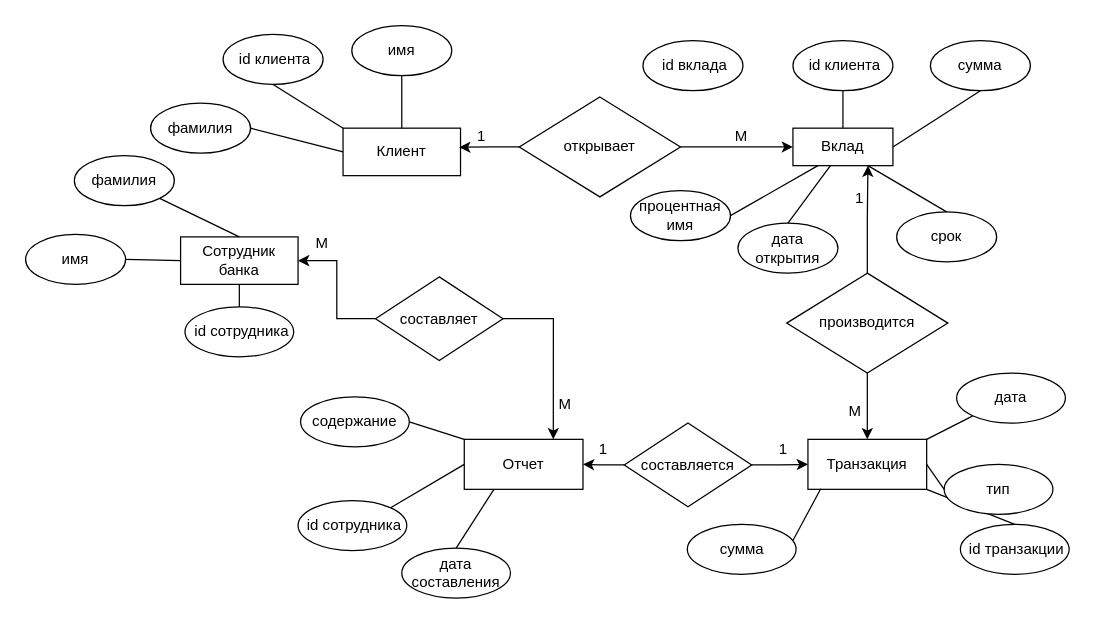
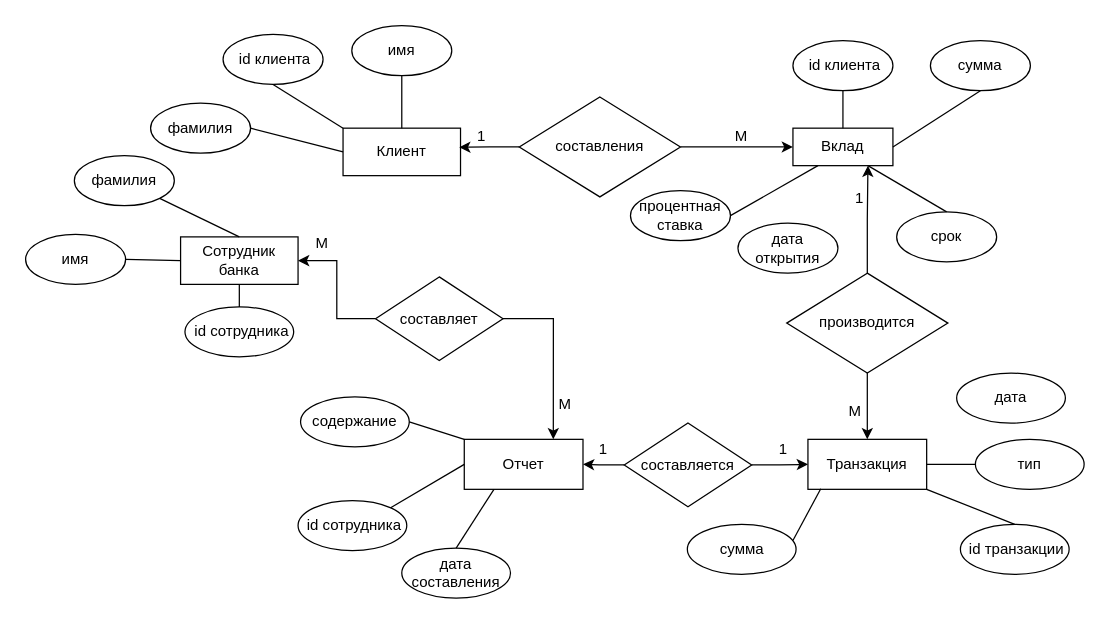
- <mxCell id="3" value="&amp;nbsp;id вклада" style="ellipse;whiteSpace=wrap;html=1;" vertex="1" parent="1"><mxGeometry x="514" y="32" width="80" height="40" as="geometry" /></mxCell>
- <mxCell id="16" value="открывает" style="rhombus;whiteSpace=wrap;html=1;" vertex="1" parent="1"><mxGeometry x="415" y="77" width="129" height="80" as="geometry" /></mxCell>
+ <mxCell id="16" value="составления" style="rhombus;whiteSpace=wrap;html=1;" vertex="1" parent="1"><mxGeometry x="415" y="77" width="129" height="80" as="geometry" /></mxCell>
- <mxCell id="11" value="" style="endArrow=none;html=1;rounded=0;exitX=0.5;exitY=0;exitDx=0;exitDy=0;entryX=0.375;entryY=1;entryDx=0;entryDy=0;entryPerimeter=0;" edge="1" parent="1" source="10" target="2"><mxGeometry width="50" height="50" relative="1" as="geometry"><mxPoint x="664" y="182" as="sourcePoint" /><mxPoint x="669" y="134" as="targetPoint" /></mxGeometry></mxCell>
- <mxCell id="8" value="процентная имя" style="ellipse;whiteSpace=wrap;html=1;" vertex="1" parent="1"><mxGeometry x="504" y="152" width="80" height="40" as="geometry" /></mxCell>
+ <mxCell id="8" value="процентная ставка" style="ellipse;whiteSpace=wrap;html=1;" vertex="1" parent="1"><mxGeometry x="504" y="152" width="80" height="40" as="geometry" /></mxCell>
- <mxCell id="35" value="" style="endArrow=none;html=1;rounded=0;exitX=1;exitY=0;exitDx=0;exitDy=0;entryX=0;entryY=1;entryDx=0;entryDy=0;" edge="1" parent="1" source="30" target="34"><mxGeometry width="50" height="50" relative="1" as="geometry"><mxPoint x="666" y="274" as="sourcePoint" /><mxPoint x="716" y="224" as="targetPoint" /></mxGeometry></mxCell>
- <mxCell id="36" value="тип" style="ellipse;whiteSpace=wrap;html=1;" vertex="1" parent="1"><mxGeometry x="755" y="371" width="87" height="40" as="geometry" /></mxCell>
+ <mxCell id="36" value="тип" style="ellipse;whiteSpace=wrap;html=1;" vertex="1" parent="1"><mxGeometry x="780" y="351" width="87" height="40" as="geometry" /></mxCell>
